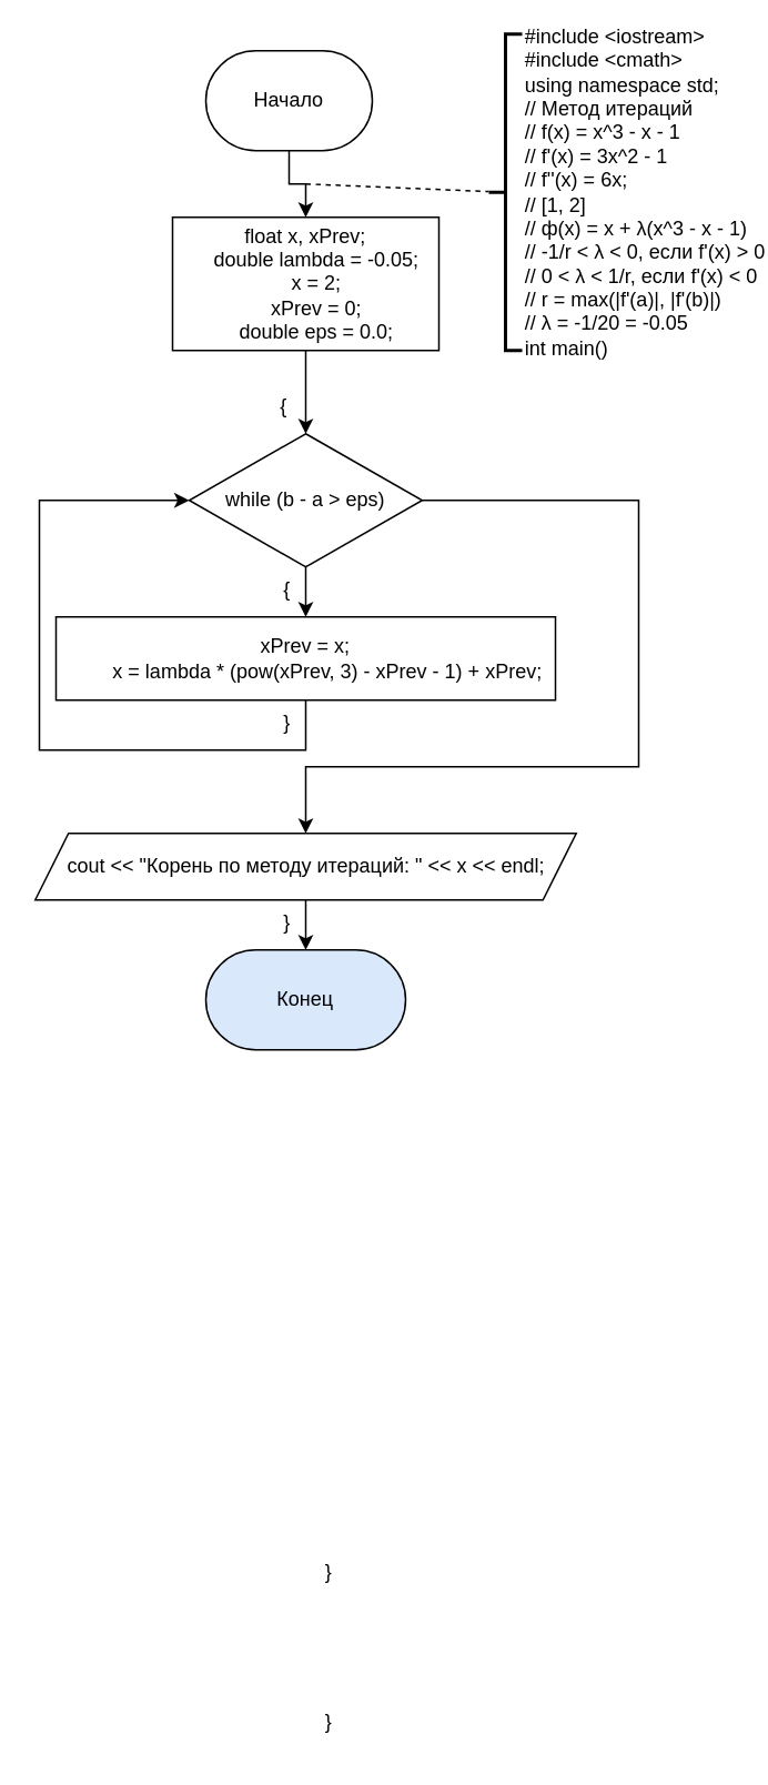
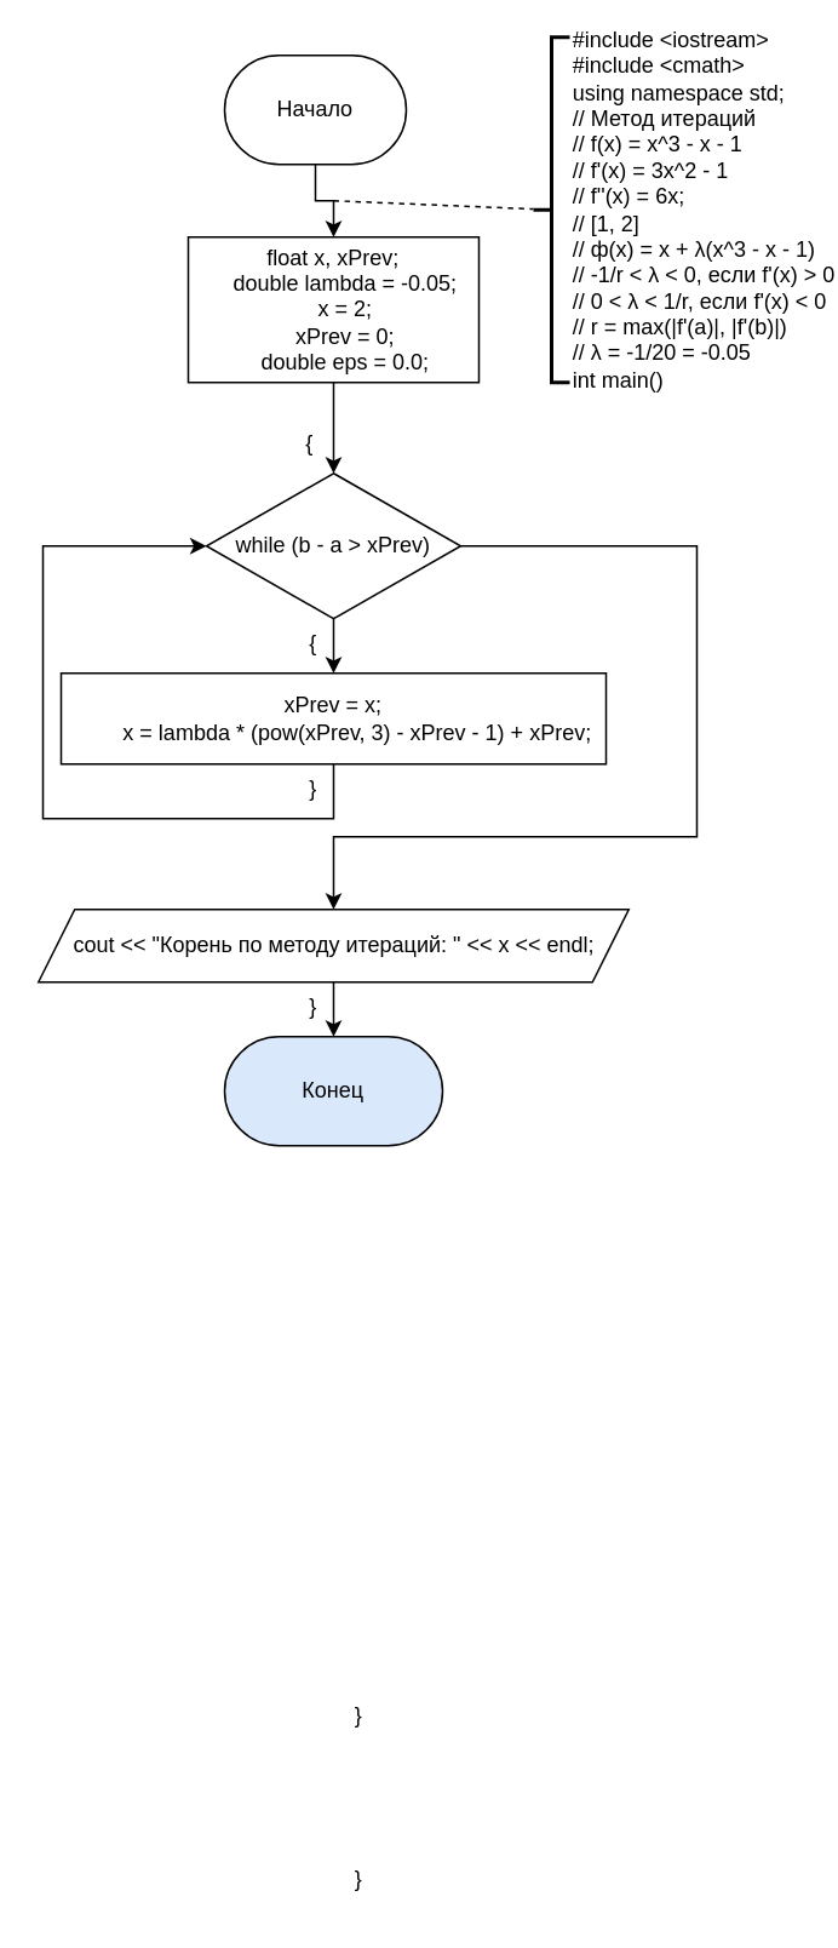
- <mxCell id="11" value="while (b - a &amp;gt; eps)" style="rhombus;whiteSpace=wrap;html=1;" vertex="1" parent="1"><mxGeometry x="113" y="260" width="140" height="80" as="geometry" /></mxCell>
+ <mxCell id="11" value="while (b - a &amp;gt; xPrev)" style="rhombus;whiteSpace=wrap;html=1;" vertex="1" parent="1"><mxGeometry x="113" y="260" width="140" height="80" as="geometry" /></mxCell>
